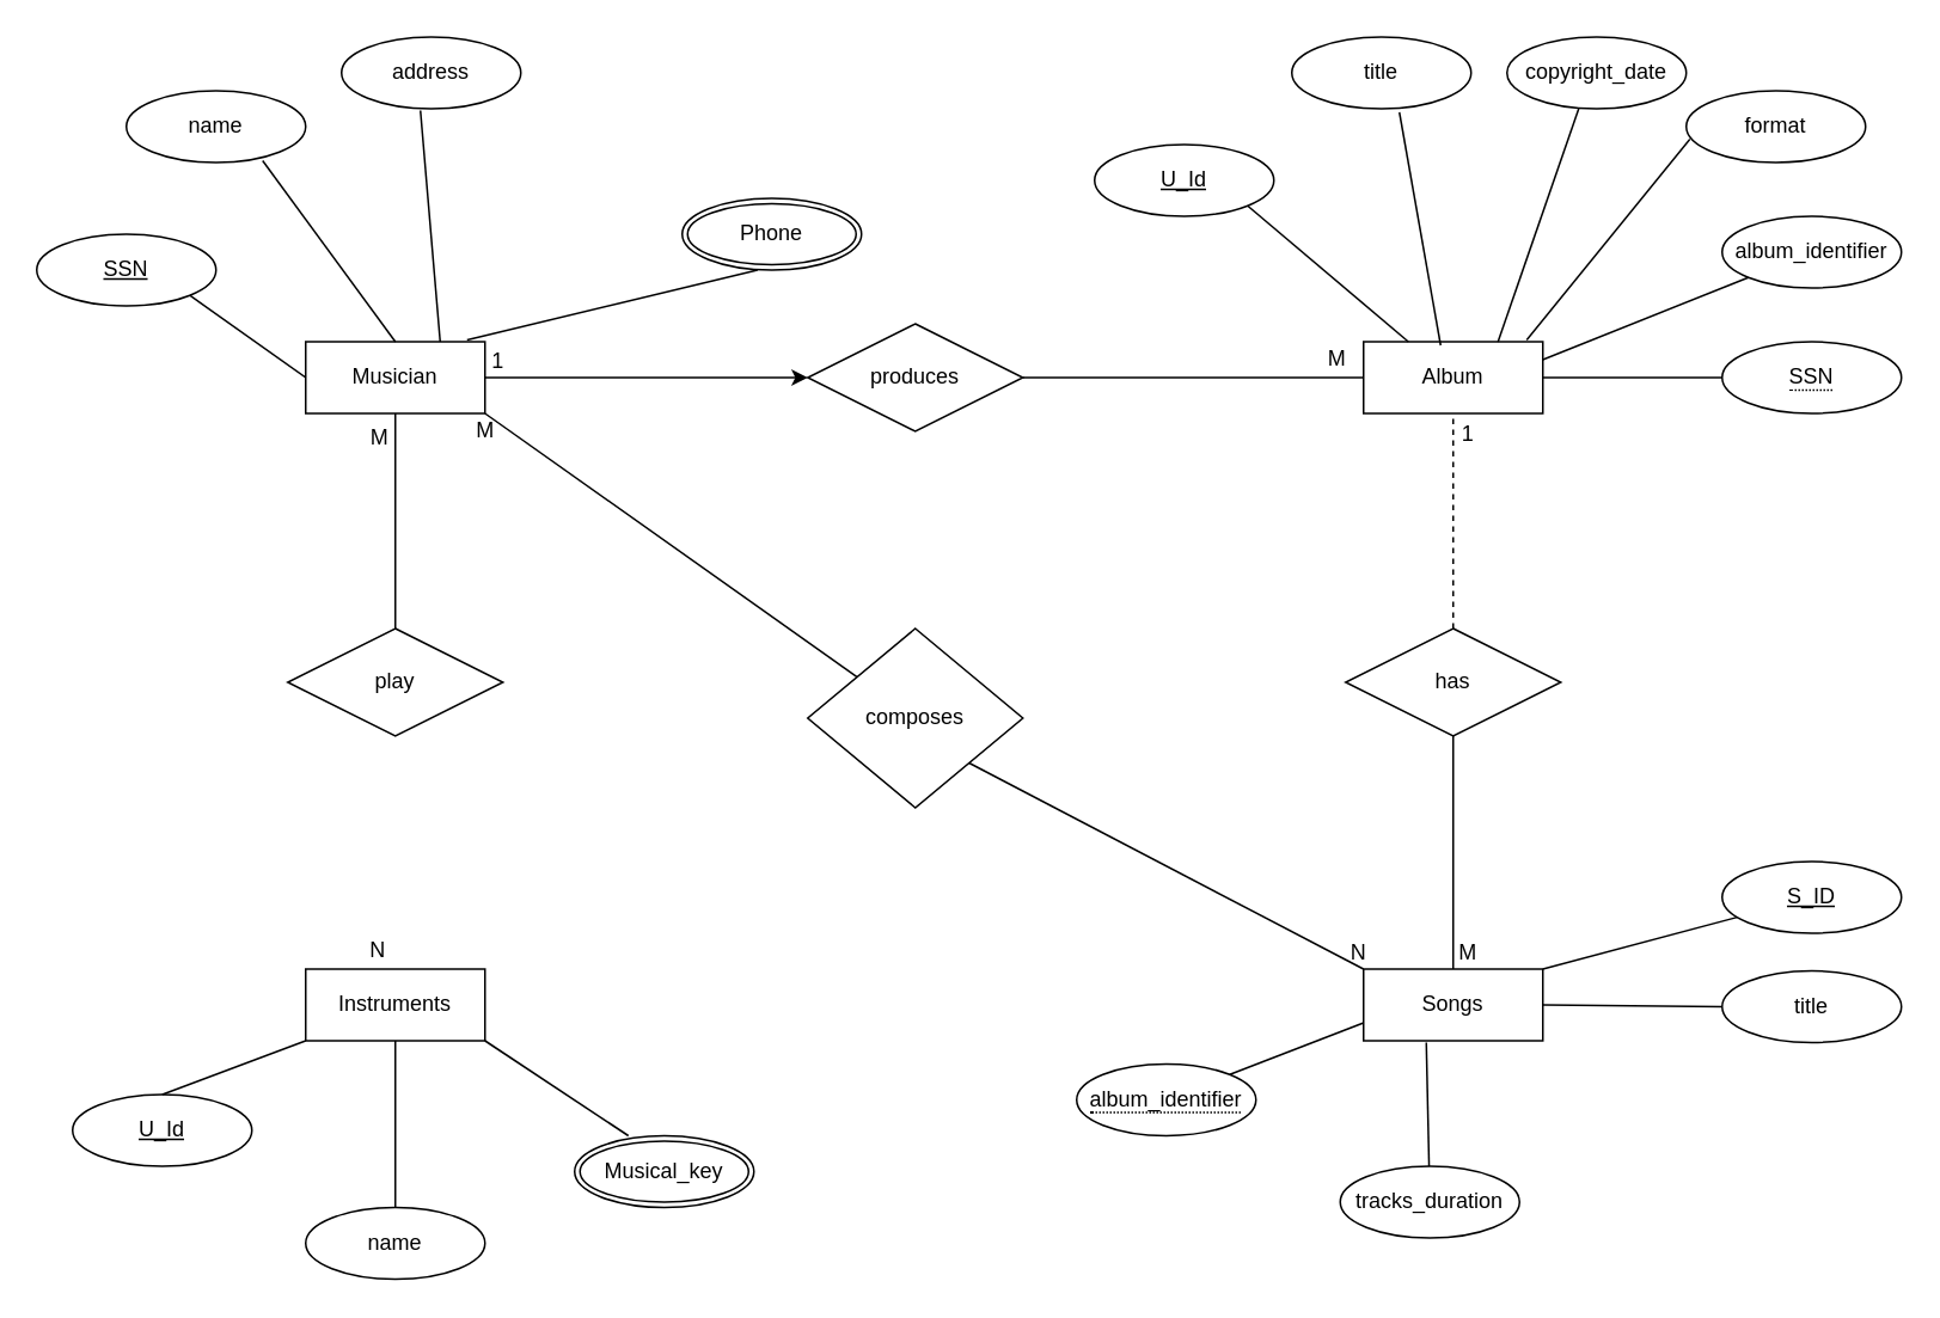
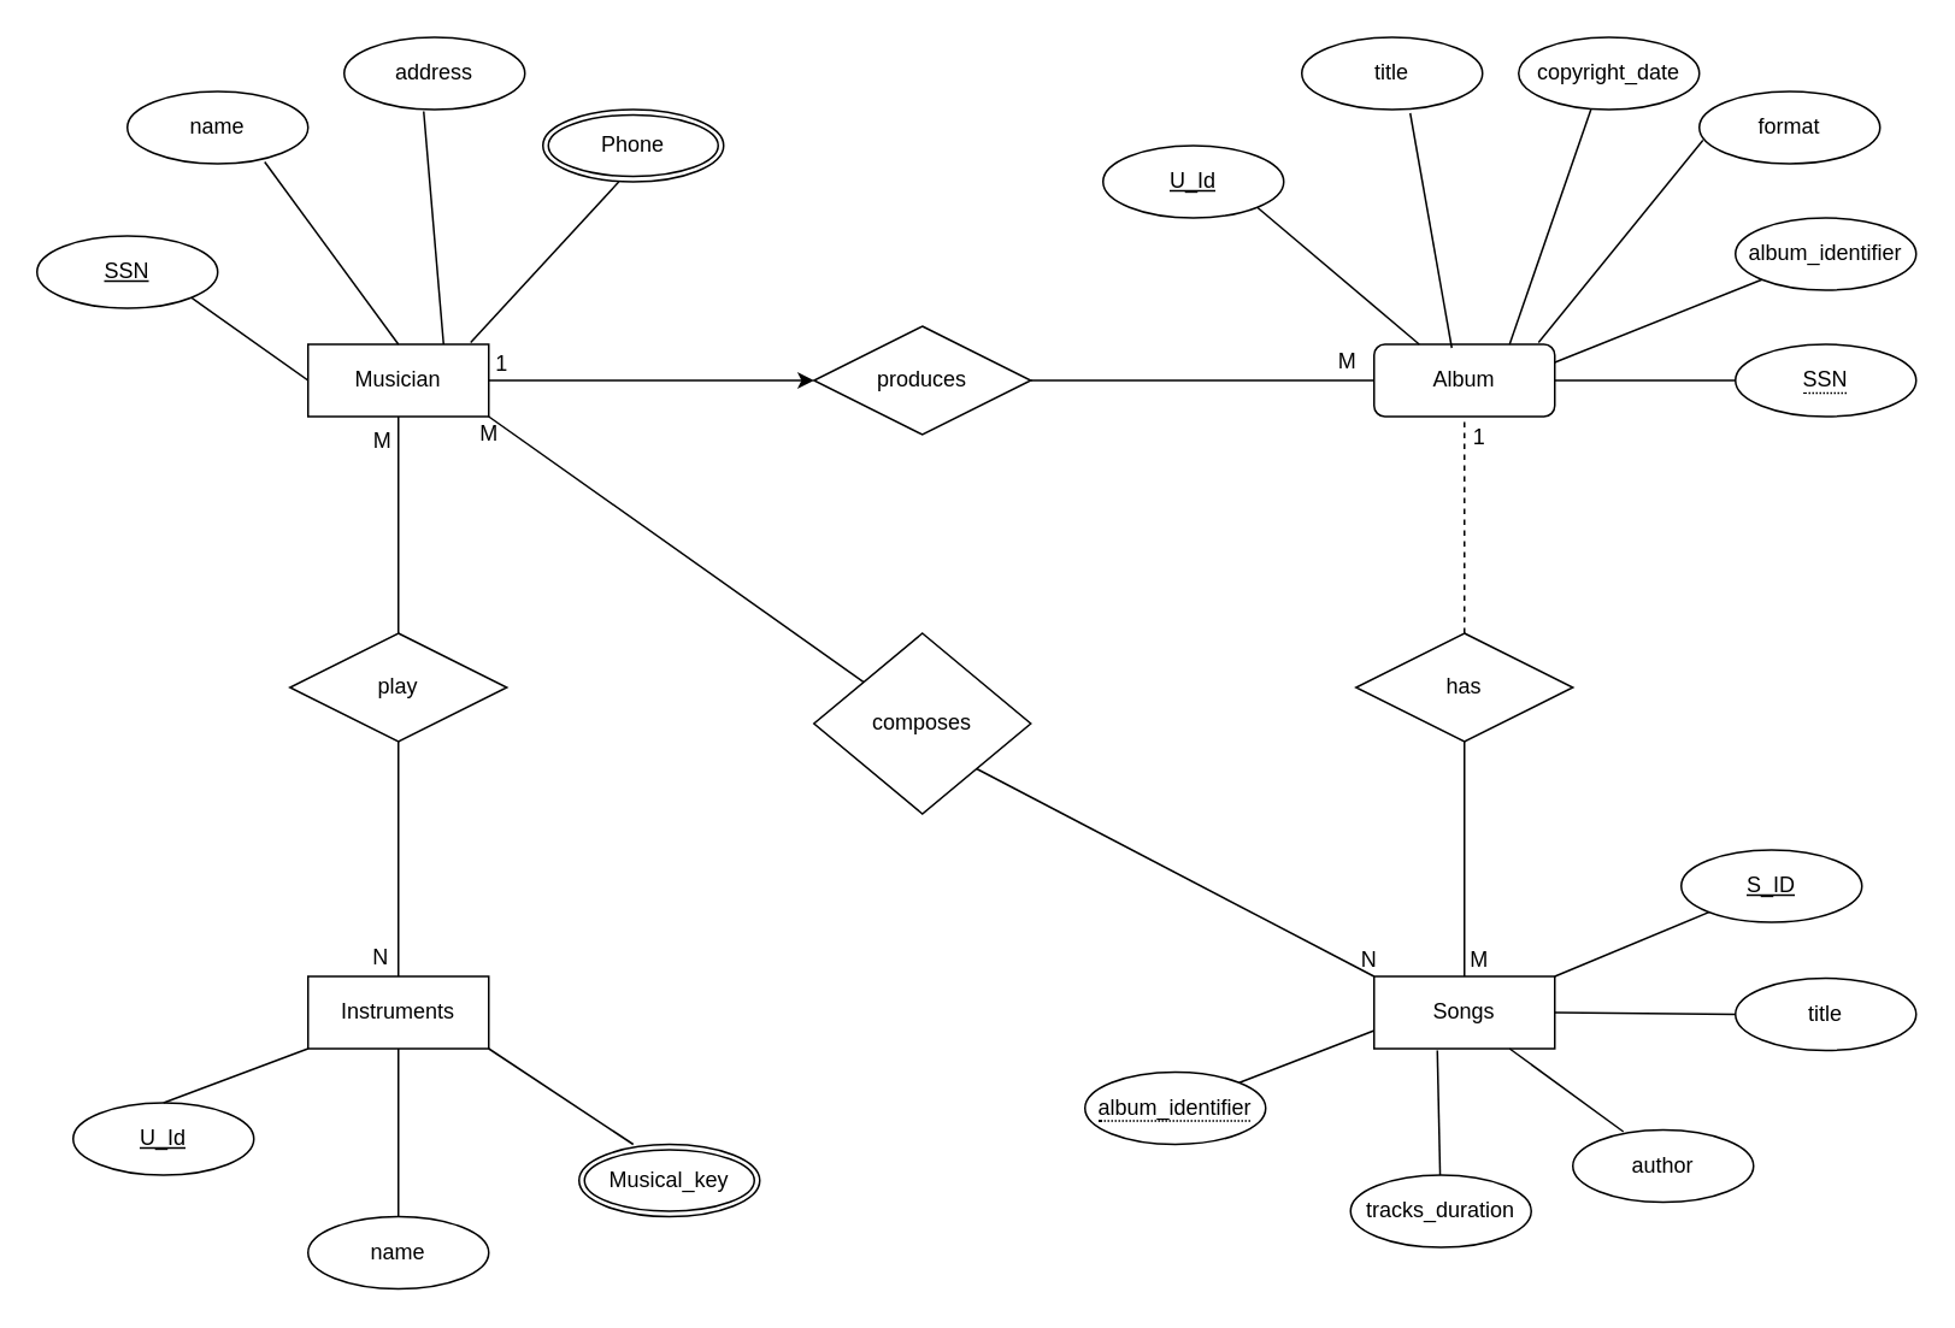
- <mxCell id="48" value="Phone" style="ellipse;shape=doubleEllipse;margin=3;whiteSpace=wrap;html=1;align=center;" vertex="1" parent="1"><mxGeometry x="380" y="110" width="100" height="40" as="geometry" /></mxCell>
+ <mxCell id="48" value="Phone" style="ellipse;shape=doubleEllipse;margin=3;whiteSpace=wrap;html=1;align=center;" vertex="1" parent="1"><mxGeometry x="300" y="60" width="100" height="40" as="geometry" /></mxCell>
- <mxCell id="2" value="Album" style="whiteSpace=wrap;html=1;align=center;" vertex="1" parent="1"><mxGeometry x="760" y="190" width="100" height="40" as="geometry" /></mxCell>
+ <mxCell id="2" value="Album" style="whiteSpace=wrap;html=1;align=center;rounded=1;" vertex="1" parent="1"><mxGeometry x="760" y="190" width="100" height="40" as="geometry" /></mxCell>
+ <mxCell id="14" value="" style="endArrow=none;html=1;rounded=0;exitX=0.5;exitY=0;exitDx=0;exitDy=0;" edge="1" parent="1" source="5" target="8"><mxGeometry relative="1" as="geometry"><mxPoint x="450" y="480" as="sourcePoint" /><mxPoint x="610" y="480" as="targetPoint" /></mxGeometry></mxCell>
- <mxCell id="35" value="S_ID" style="ellipse;whiteSpace=wrap;html=1;align=center;fontStyle=4;" vertex="1" parent="1"><mxGeometry x="960" y="480" width="100" height="40" as="geometry" /></mxCell>
+ <mxCell id="35" value="S_ID" style="ellipse;whiteSpace=wrap;html=1;align=center;fontStyle=4;" vertex="1" parent="1"><mxGeometry x="930" y="470" width="100" height="40" as="geometry" /></mxCell>
+ <mxCell id="42" value="" style="endArrow=none;html=1;rounded=0;exitX=0.75;exitY=1;exitDx=0;exitDy=0;entryX=0.28;entryY=0.025;entryDx=0;entryDy=0;entryPerimeter=0;" edge="1" parent="1" source="3" target="20"><mxGeometry relative="1" as="geometry"><mxPoint x="810" y="610" as="sourcePoint" /><mxPoint x="970" y="610" as="targetPoint" /></mxGeometry></mxCell>
+ <mxCell id="20" value="author" style="ellipse;whiteSpace=wrap;html=1;align=center;" vertex="1" parent="1"><mxGeometry x="870" y="625" width="100" height="40" as="geometry" /></mxCell>
